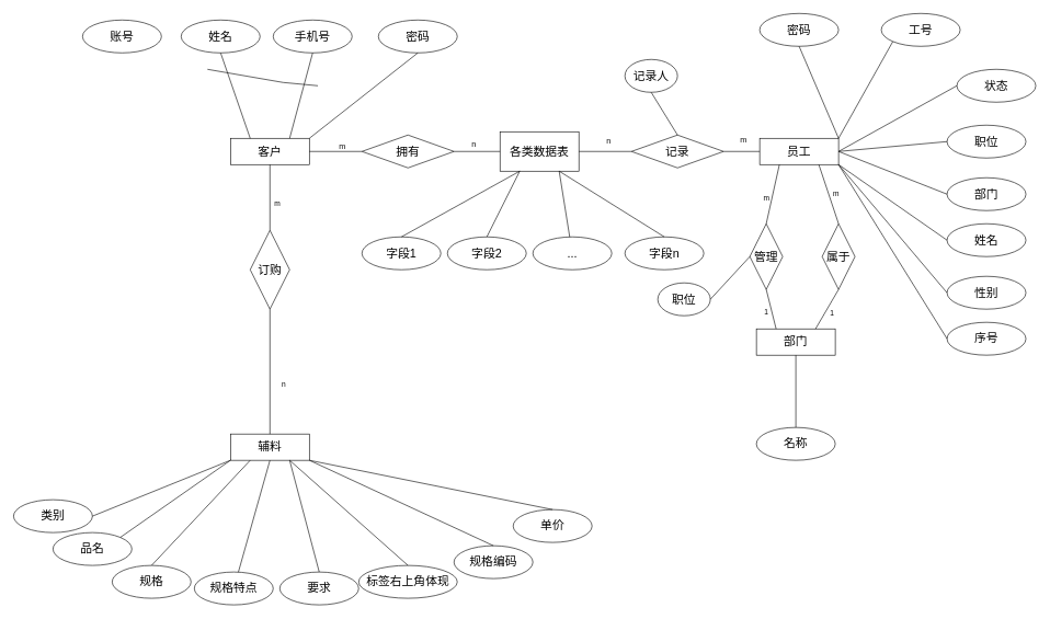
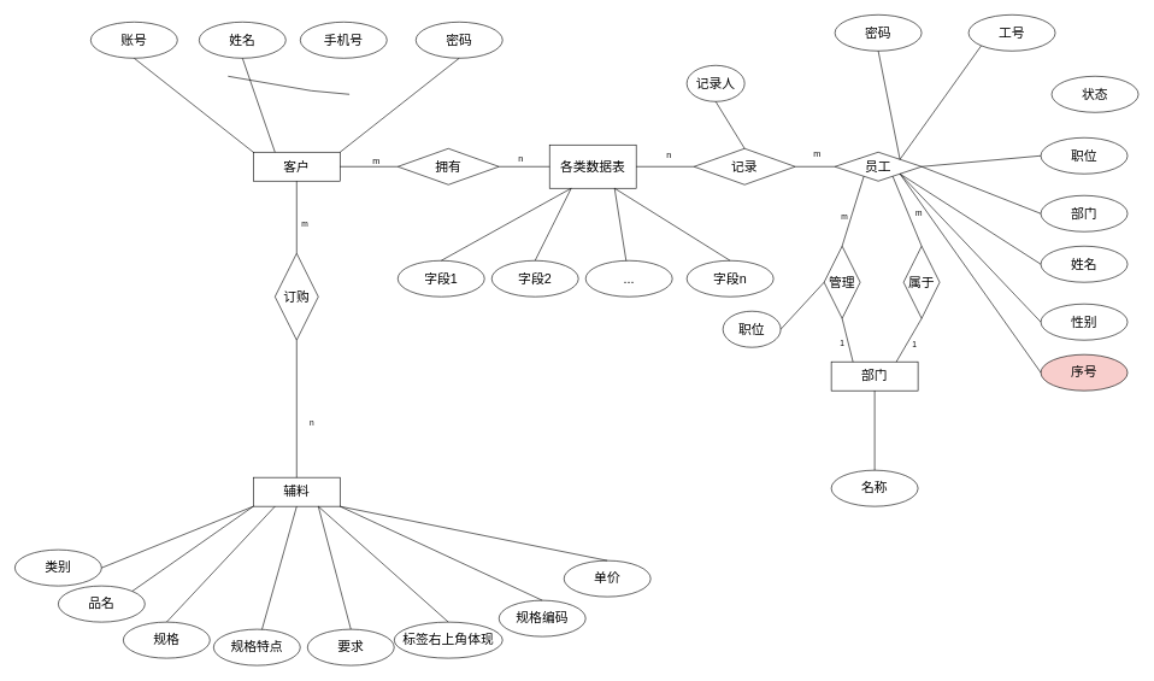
+ <mxCell id="26" value="" style="endArrow=none;html=1;rounded=0;entryX=0;entryY=0;entryDx=0;entryDy=0;exitX=0.5;exitY=1;exitDx=0;exitDy=0;" parent="1" source="8" target="25" edge="1"><mxGeometry width="50" height="50" relative="1" as="geometry"><mxPoint x="220" y="245" as="sourcePoint" /><mxPoint x="270" y="195" as="targetPoint" /></mxGeometry></mxCell>
- <mxCell id="28" value="" style="endArrow=none;html=1;rounded=0;entryX=0.75;entryY=0;entryDx=0;entryDy=0;exitX=0.5;exitY=1;exitDx=0;exitDy=0;" parent="1" source="6" target="25" edge="1"><mxGeometry width="50" height="50" relative="1" as="geometry"><mxPoint x="580" y="155" as="sourcePoint" /><mxPoint x="630" y="105" as="targetPoint" /></mxGeometry></mxCell>
- <mxCell id="18" value="" style="endArrow=none;html=1;rounded=0;entryX=0;entryY=0.5;entryDx=0;entryDy=0;exitX=1;exitY=0.5;exitDx=0;exitDy=0;" parent="1" source="2" target="13" edge="1"><mxGeometry width="50" height="50" relative="1" as="geometry"><mxPoint x="1320" y="210" as="sourcePoint" /><mxPoint x="1450" y="-25" as="targetPoint" /></mxGeometry></mxCell>
- <mxCell id="2" value="&lt;font style=&quot;font-size: 18px;&quot;&gt;员工&lt;/font&gt;" style="rounded=0;whiteSpace=wrap;html=1;" parent="1" vertex="1"><mxGeometry x="1155" y="210" width="120" height="40" as="geometry" /></mxCell>
+ <mxCell id="2" value="&lt;font style=&quot;font-size: 18px;&quot;&gt;员工&lt;/font&gt;" style="rhombus;whiteSpace=wrap;html=1;" parent="1" vertex="1"><mxGeometry x="1155" y="210" width="120" height="40" as="geometry" /></mxCell>
- <mxCell id="9" value="&lt;span style=&quot;font-size: 18px;&quot;&gt;序号&lt;/span&gt;" style="ellipse;whiteSpace=wrap;html=1;" parent="1" vertex="1"><mxGeometry x="1440" y="490" width="120" height="50" as="geometry" /></mxCell>
+ <mxCell id="9" value="&lt;span style=&quot;font-size: 18px;&quot;&gt;序号&lt;/span&gt;" style="ellipse;whiteSpace=wrap;html=1;fillColor=#f8cecc;" parent="1" vertex="1"><mxGeometry x="1440" y="490" width="120" height="50" as="geometry" /></mxCell>
